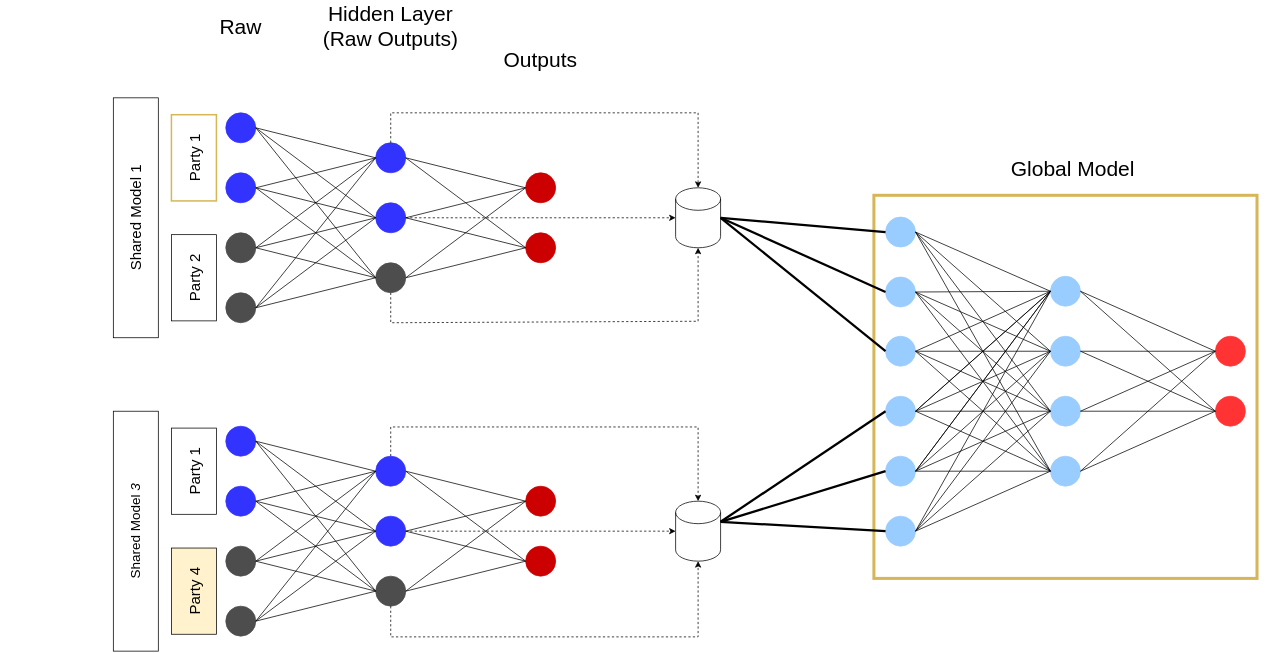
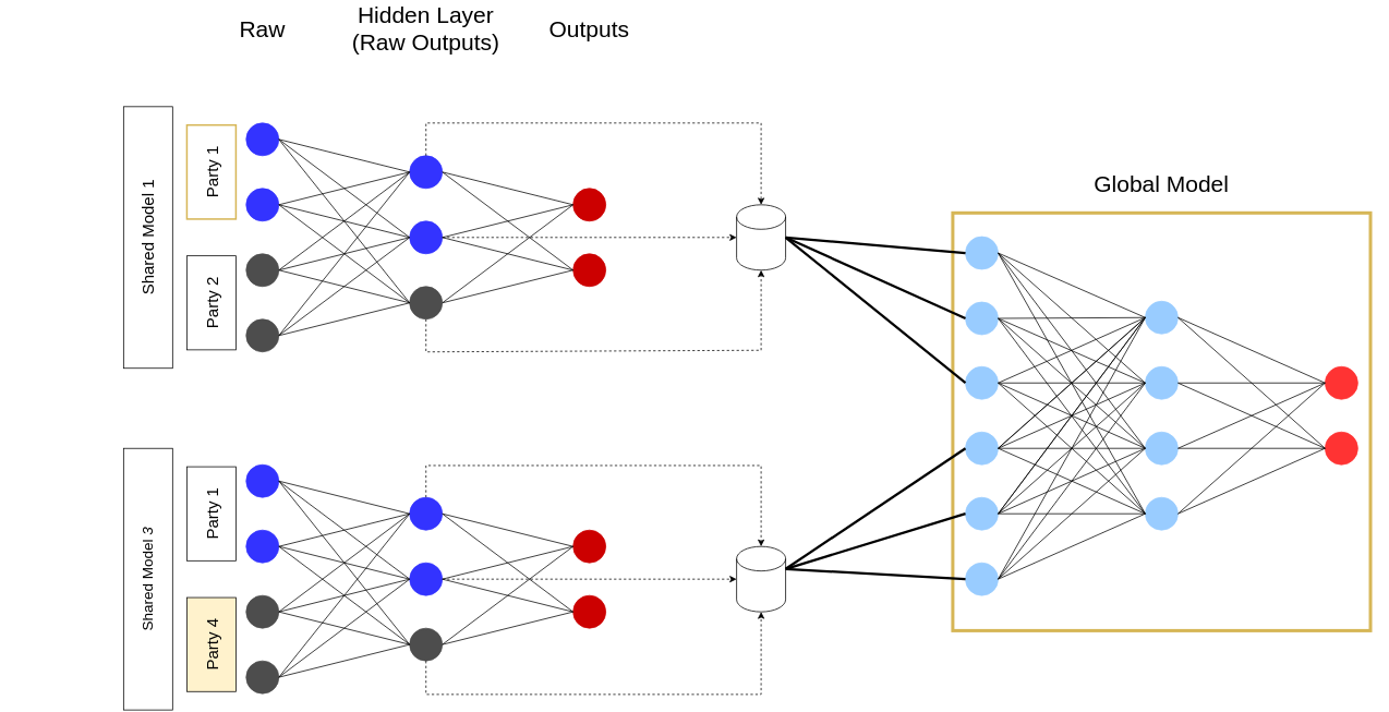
- <mxCell id="42" value="&lt;font style=&quot;font-size: 28px;&quot;&gt;Outputs&lt;/font&gt;" style="text;html=1;align=center;verticalAlign=middle;whiteSpace=wrap;rounded=0;" parent="1" vertex="1"><mxGeometry x="625" y="65" width="190" height="30" as="geometry" /></mxCell>
+ <mxCell id="42" value="&lt;font style=&quot;font-size: 28px;&quot;&gt;Outputs&lt;/font&gt;" style="text;html=1;align=center;verticalAlign=middle;whiteSpace=wrap;rounded=0;" parent="1" vertex="1"><mxGeometry x="625" y="20" width="190" height="30" as="geometry" /></mxCell>
- <mxCell id="44" value="&lt;span style=&quot;font-size: 28px;&quot;&gt;Global Model&lt;/span&gt;" style="text;html=1;align=center;verticalAlign=middle;whiteSpace=wrap;rounded=0;" parent="1" vertex="1"><mxGeometry x="1335" y="210" width="190" height="30" as="geometry" /></mxCell>
+ <mxCell id="44" value="&lt;span style=&quot;font-size: 28px;&quot;&gt;Global Model&lt;/span&gt;" style="text;html=1;align=center;verticalAlign=middle;whiteSpace=wrap;rounded=0;" parent="1" vertex="1"><mxGeometry x="1325" y="210" width="190" height="30" as="geometry" /></mxCell>
